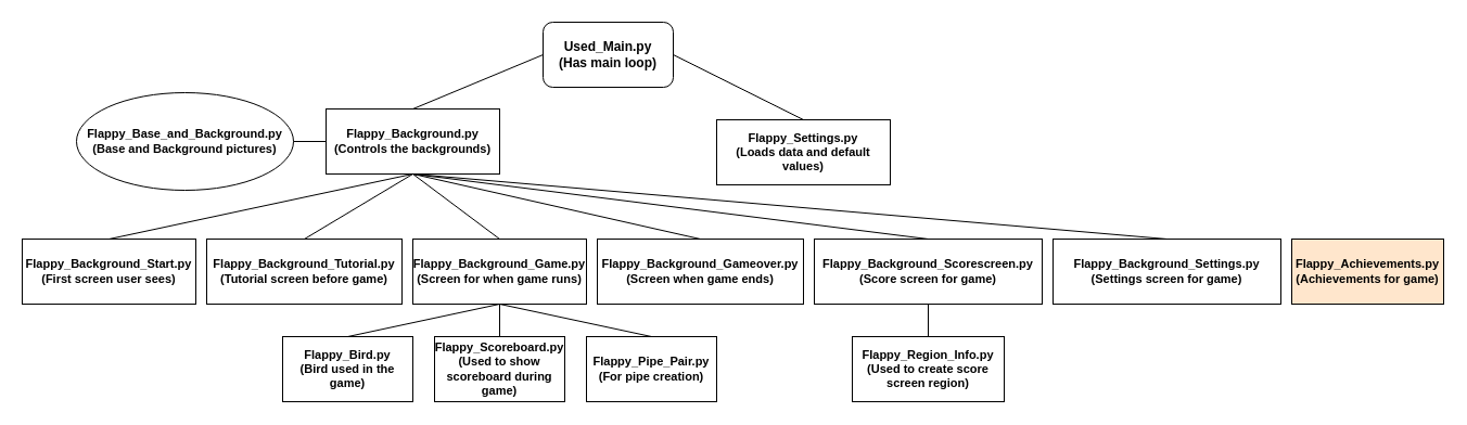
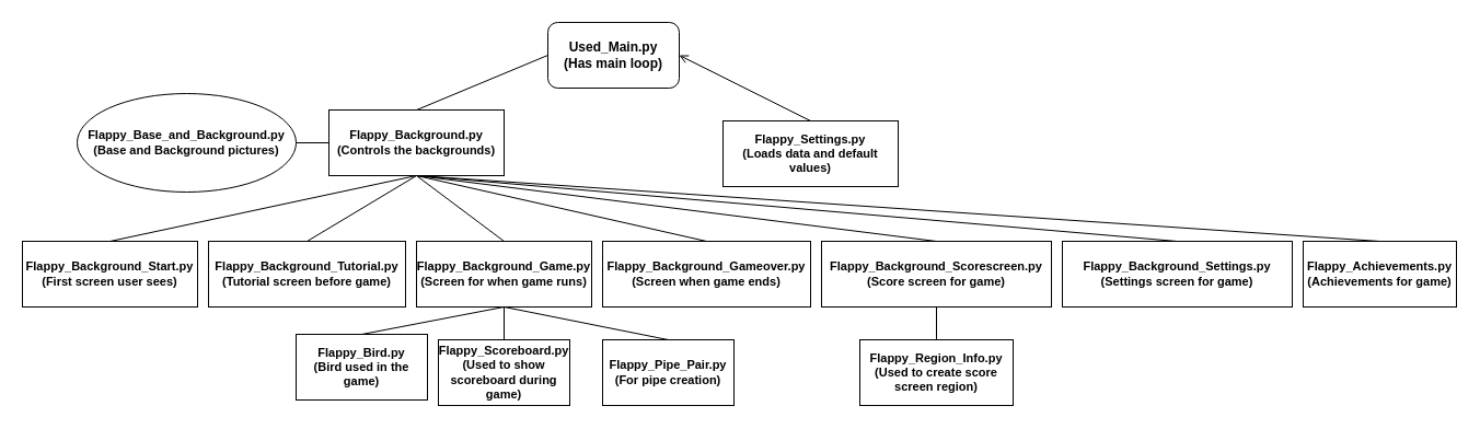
- <mxCell id="6" value="" style="endArrow=none;html=1;rounded=0;fontSize=11;entryX=1;entryY=0.5;entryDx=0;entryDy=0;exitX=0.5;exitY=0;exitDx=0;exitDy=0;" edge="1" parent="1" source="4" target="2"><mxGeometry width="50" height="50" relative="1" as="geometry"><mxPoint x="550" y="190" as="sourcePoint" /><mxPoint x="600" y="140" as="targetPoint" /></mxGeometry></mxCell>
+ <mxCell id="6" value="" style="endArrow=open;html=1;rounded=0;fontSize=11;entryX=1;entryY=0.5;entryDx=0;entryDy=0;exitX=0.5;exitY=0;exitDx=0;exitDy=0;" edge="1" parent="1" source="4" target="2"><mxGeometry width="50" height="50" relative="1" as="geometry"><mxPoint x="550" y="190" as="sourcePoint" /><mxPoint x="600" y="140" as="targetPoint" /></mxGeometry></mxCell>
+ <mxCell id="26" value="" style="endArrow=none;html=1;rounded=0;fontSize=11;entryX=0.5;entryY=1;entryDx=0;entryDy=0;exitX=0.5;exitY=0;exitDx=0;exitDy=0;" edge="1" parent="1" source="7" target="3"><mxGeometry width="50" height="50" relative="1" as="geometry"><mxPoint x="1080" y="180" as="sourcePoint" /><mxPoint x="730" y="180" as="targetPoint" /></mxGeometry></mxCell>
- <mxCell id="7" value="&lt;b&gt;Flappy_Achievements.py&lt;br&gt;(Achievements for game)&lt;/b&gt;" style="rounded=0;whiteSpace=wrap;html=1;fontSize=11;fillColor=#ffe6cc;" vertex="1" parent="1"><mxGeometry x="1190" y="220" width="140" height="60" as="geometry" /></mxCell>
+ <mxCell id="7" value="&lt;b&gt;Flappy_Achievements.py&lt;br&gt;(Achievements for game)&lt;/b&gt;" style="rounded=0;whiteSpace=wrap;html=1;fontSize=11;" vertex="1" parent="1"><mxGeometry x="1190" y="220" width="140" height="60" as="geometry" /></mxCell>
- <mxCell id="15" value="&lt;b&gt;Flappy_Bird.py&lt;br&gt;(Bird used in the game)&lt;br&gt;&lt;/b&gt;" style="rounded=0;whiteSpace=wrap;html=1;glass=0;fontSize=11;" vertex="1" parent="1"><mxGeometry x="260" y="310" width="120" height="60" as="geometry" /></mxCell>
+ <mxCell id="15" value="&lt;b&gt;Flappy_Bird.py&lt;br&gt;(Bird used in the game)&lt;br&gt;&lt;/b&gt;" style="rounded=0;whiteSpace=wrap;html=1;glass=0;fontSize=11;" vertex="1" parent="1"><mxGeometry x="270" y="305" width="120" height="60" as="geometry" /></mxCell>
- <mxCell id="16" value="&lt;b&gt;Flappy_Pipe_Pair.py&lt;br&gt;(For pipe creation)&lt;/b&gt;" style="rounded=0;whiteSpace=wrap;html=1;glass=0;fontSize=11;" vertex="1" parent="1"><mxGeometry x="540" y="310" width="120" height="60" as="geometry" /></mxCell>
+ <mxCell id="16" value="&lt;b&gt;Flappy_Pipe_Pair.py&lt;br&gt;(For pipe creation)&lt;/b&gt;" style="rounded=0;whiteSpace=wrap;html=1;glass=0;fontSize=11;" vertex="1" parent="1"><mxGeometry x="550" y="310" width="120" height="60" as="geometry" /></mxCell>
